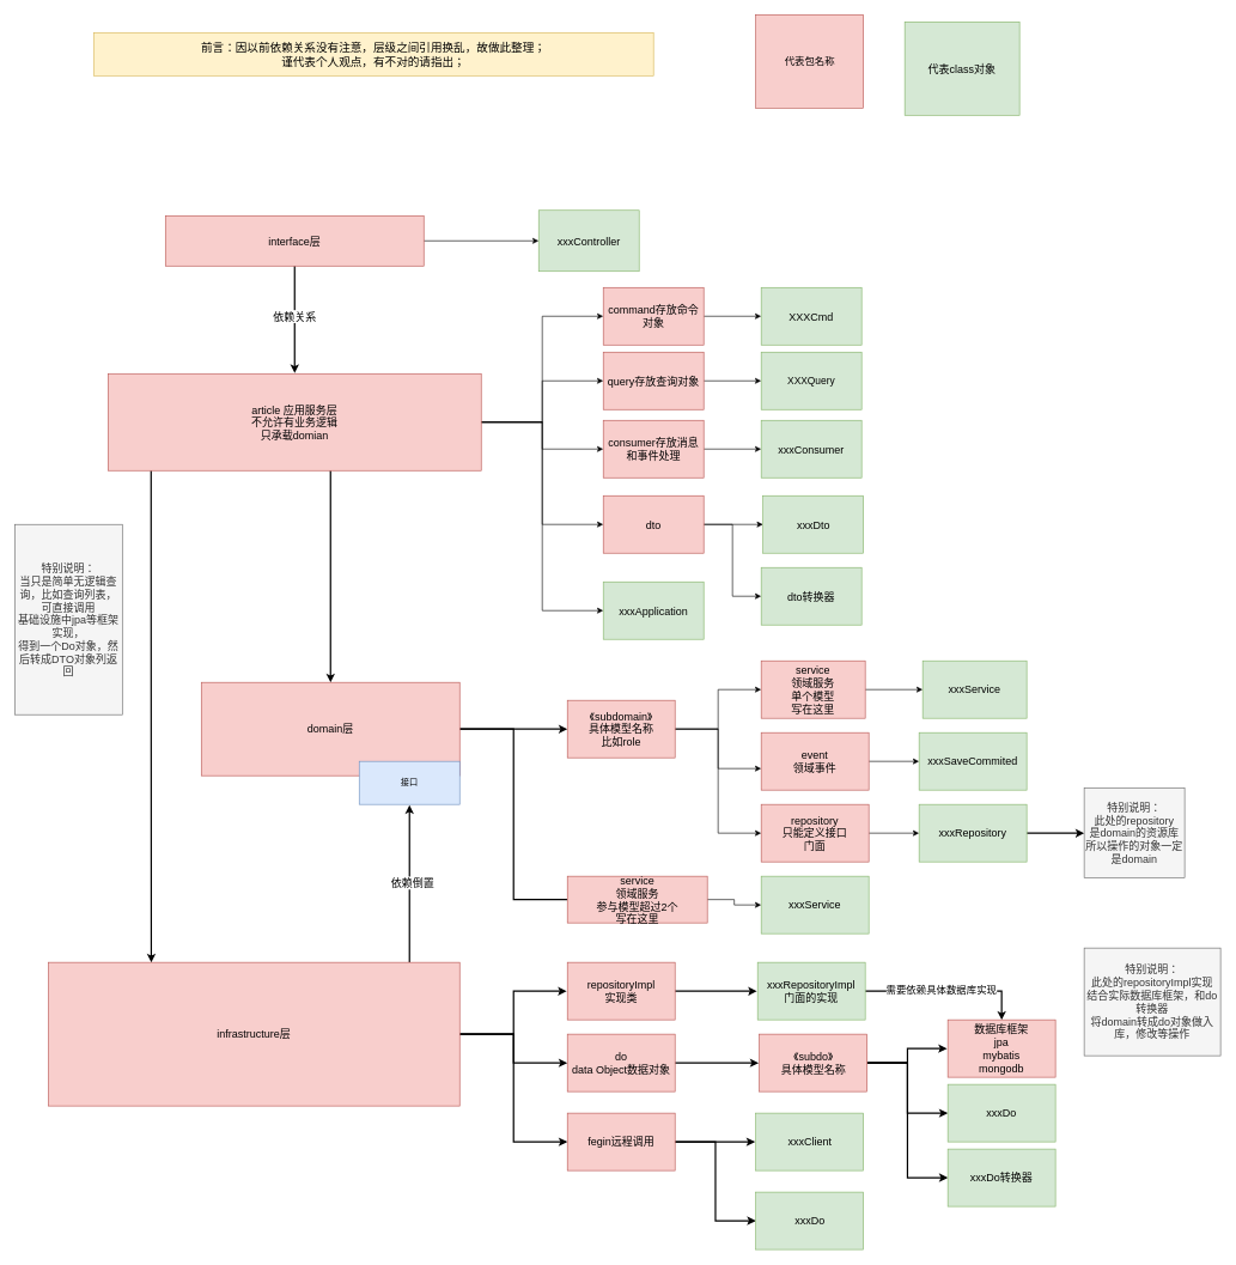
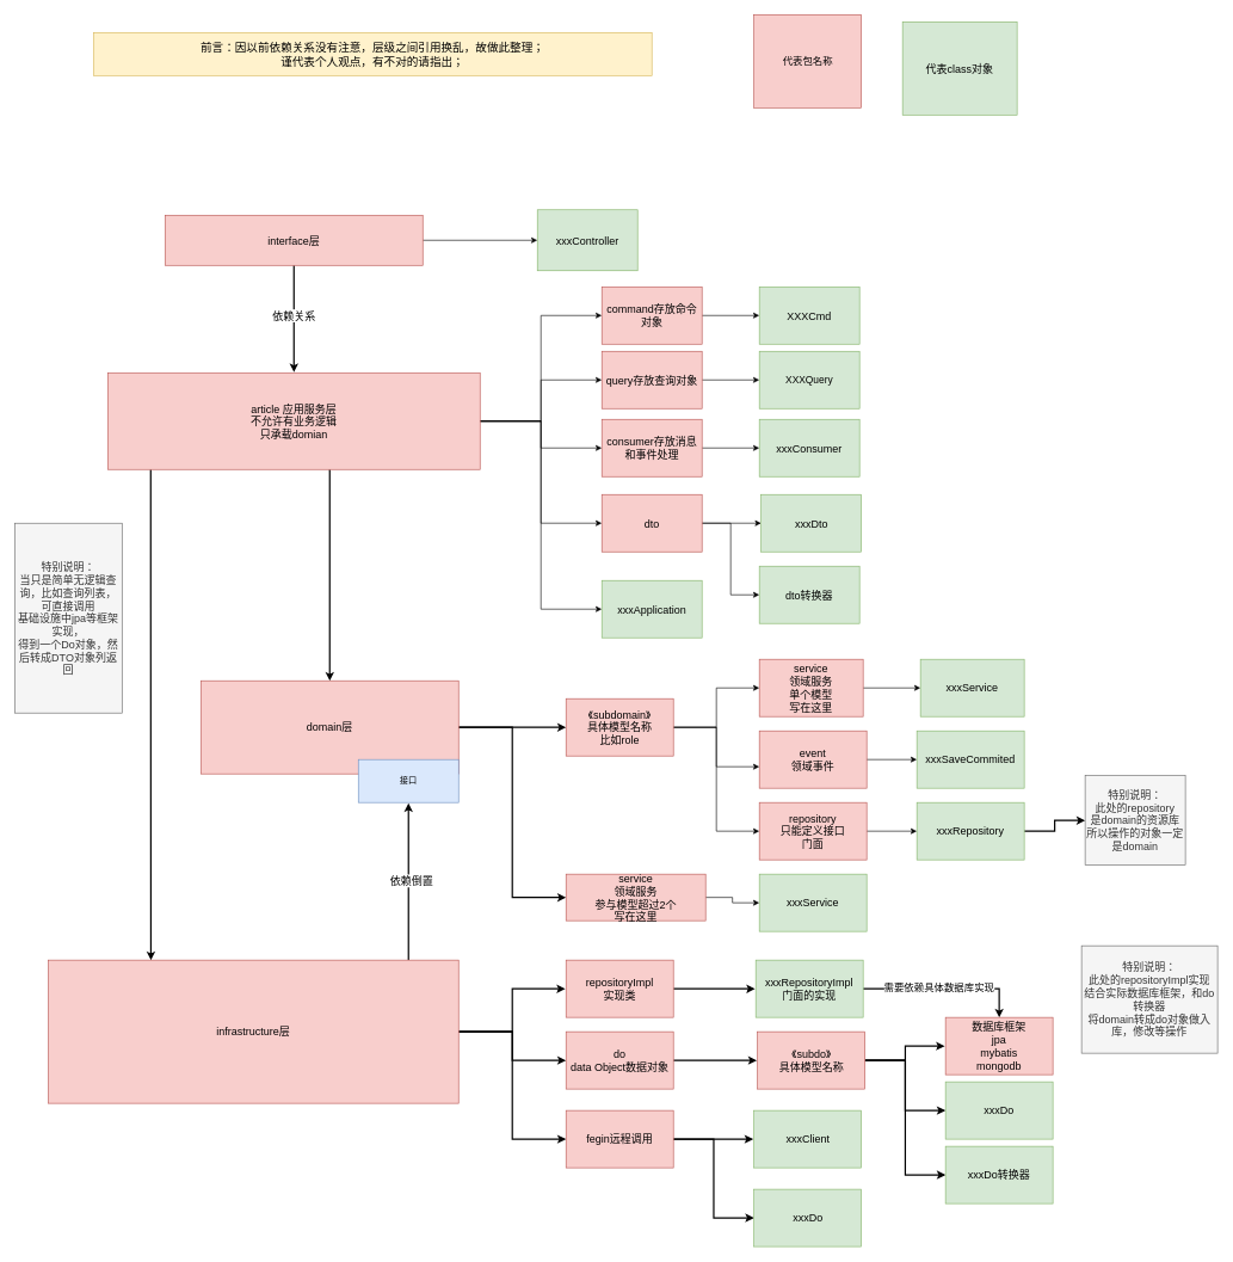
- <mxCell id="75" value="&lt;font style=&quot;font-size: 15px&quot;&gt;特别说明：&lt;br&gt;此处的repository&lt;br&gt;是domain的资源库&lt;br&gt;所以操作的对象一定是domain&lt;br&gt;&lt;/font&gt;" style="rounded=0;whiteSpace=wrap;html=1;fillColor=#f5f5f5;strokeColor=#666666;fontColor=#333333;" vertex="1" parent="1"><mxGeometry x="1510" y="1097.5" width="140" height="125" as="geometry" /></mxCell>
+ <mxCell id="75" value="&lt;font style=&quot;font-size: 15px&quot;&gt;特别说明：&lt;br&gt;此处的repository&lt;br&gt;是domain的资源库&lt;br&gt;所以操作的对象一定是domain&lt;br&gt;&lt;/font&gt;" style="rounded=0;whiteSpace=wrap;html=1;fillColor=#f5f5f5;strokeColor=#666666;fontColor=#333333;" vertex="1" parent="1"><mxGeometry x="1515" y="1082.5" width="140" height="125" as="geometry" /></mxCell>
- <mxCell id="32" style="edgeStyle=orthogonalEdgeStyle;rounded=0;orthogonalLoop=1;jettySize=auto;html=1;entryX=0;entryY=0.5;entryDx=0;entryDy=0;strokeWidth=2;endArrow=none;" edge="1" parent="1" source="33" target="39"><mxGeometry relative="1" as="geometry" /></mxCell>
+ <mxCell id="32" style="edgeStyle=orthogonalEdgeStyle;rounded=0;orthogonalLoop=1;jettySize=auto;html=1;entryX=0;entryY=0.5;entryDx=0;entryDy=0;strokeWidth=2;" edge="1" parent="1" source="33" target="39"><mxGeometry relative="1" as="geometry" /></mxCell>
